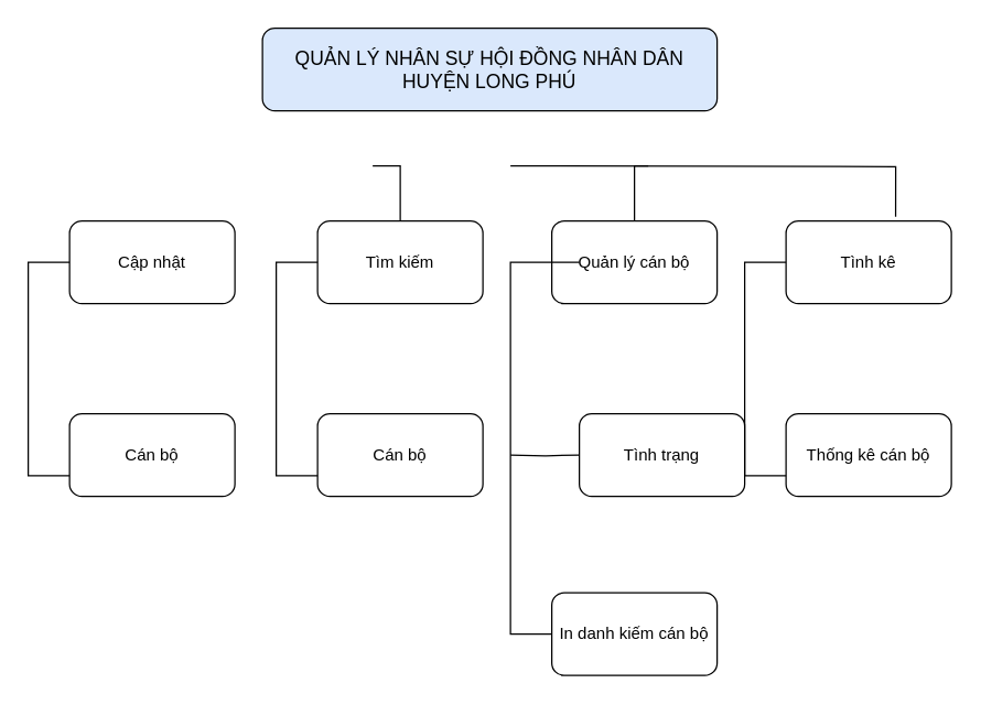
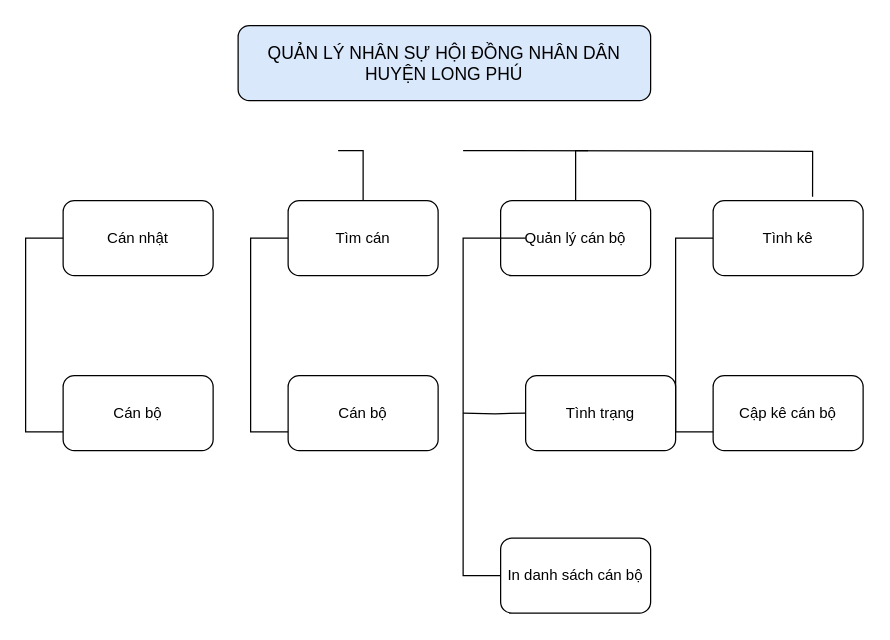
- <mxCell id="3" value="Cập nhật" style="rounded=1;whiteSpace=wrap;html=1;" parent="1" vertex="1"><mxGeometry x="50" y="160" width="120" height="60" as="geometry" /></mxCell>
+ <mxCell id="3" value="Cán nhật" style="rounded=1;whiteSpace=wrap;html=1;" parent="1" vertex="1"><mxGeometry x="50" y="160" width="120" height="60" as="geometry" /></mxCell>
- <mxCell id="4" value="Tìm kiếm" style="rounded=1;whiteSpace=wrap;html=1;" parent="1" vertex="1"><mxGeometry x="230" y="160" width="120" height="60" as="geometry" /></mxCell>
+ <mxCell id="4" value="Tìm cán" style="rounded=1;whiteSpace=wrap;html=1;" parent="1" vertex="1"><mxGeometry x="230" y="160" width="120" height="60" as="geometry" /></mxCell>
- <mxCell id="11" value="Thống kê cán bộ" style="rounded=1;whiteSpace=wrap;html=1;" parent="1" vertex="1"><mxGeometry x="570" y="300" width="120" height="60" as="geometry" /></mxCell>
+ <mxCell id="11" value="Cập kê cán bộ" style="rounded=1;whiteSpace=wrap;html=1;" parent="1" vertex="1"><mxGeometry x="570" y="300" width="120" height="60" as="geometry" /></mxCell>
- <mxCell id="9" value="In danh kiếm cán bộ" style="rounded=1;whiteSpace=wrap;html=1;" parent="1" vertex="1"><mxGeometry x="400" y="430" width="120" height="60" as="geometry" /></mxCell>
+ <mxCell id="9" value="In danh sách cán bộ" style="rounded=1;whiteSpace=wrap;html=1;" parent="1" vertex="1"><mxGeometry x="400" y="430" width="120" height="60" as="geometry" /></mxCell>
